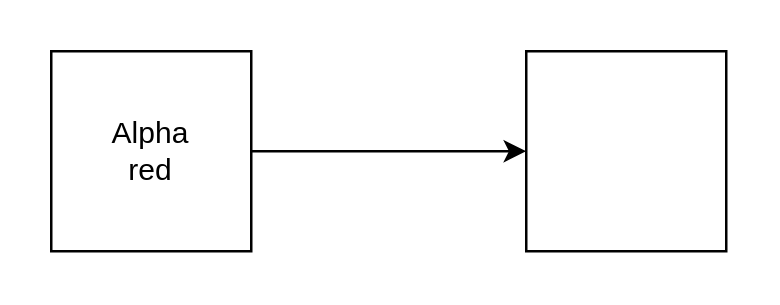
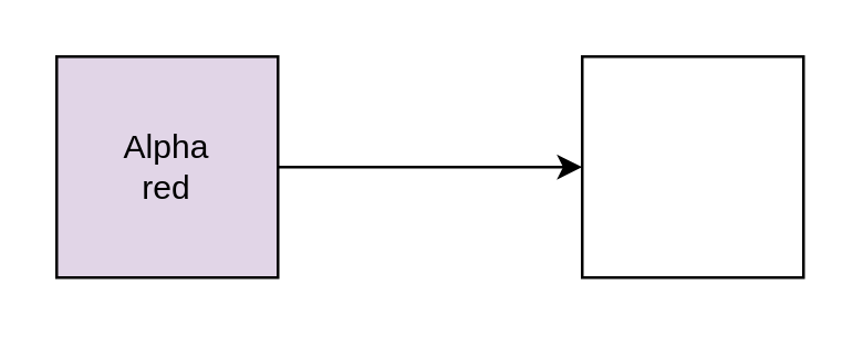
- <mxCell id="3" value="Alpha&lt;br&gt;red" style="whiteSpace=wrap;html=1;aspect=fixed;" vertex="1" parent="1"><mxGeometry x="20" y="20" width="80" height="80" as="geometry" /></mxCell>
+ <mxCell id="3" value="Alpha&lt;br&gt;red" style="whiteSpace=wrap;html=1;aspect=fixed;fillColor=#e1d5e7;" vertex="1" parent="1"><mxGeometry x="20" y="20" width="80" height="80" as="geometry" /></mxCell>
